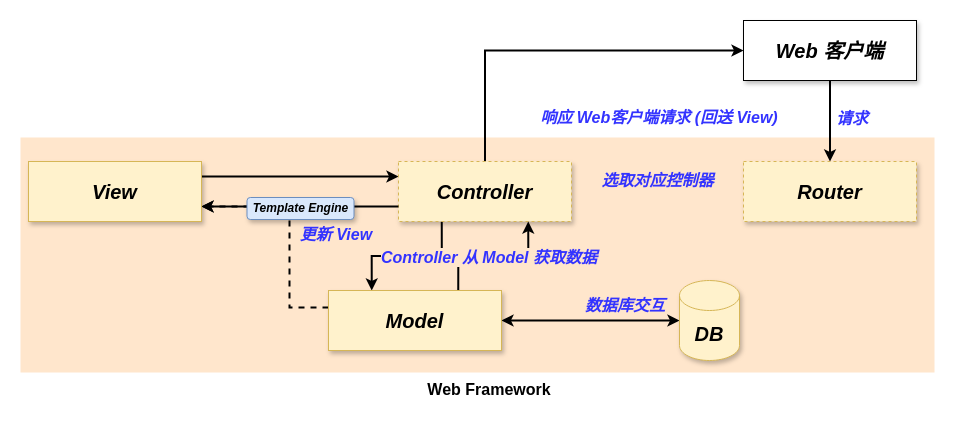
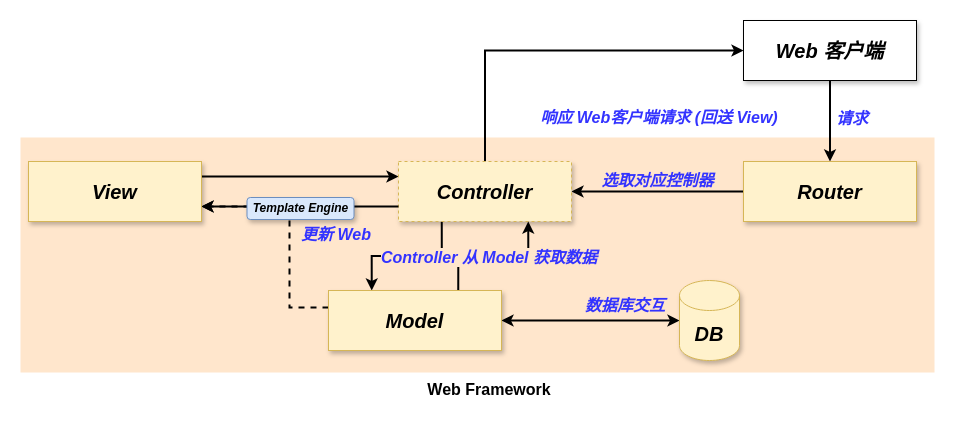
+ <mxCell id="5" style="edgeStyle=orthogonalEdgeStyle;rounded=0;orthogonalLoop=1;jettySize=auto;html=1;entryX=1;entryY=0.5;entryDx=0;entryDy=0;strokeWidth=2;" parent="1" source="6" target="10" edge="1"><mxGeometry relative="1" as="geometry" /></mxCell>
- <mxCell id="6" value="&lt;b&gt;&lt;font style=&quot;font-size: 20px&quot;&gt;&lt;i&gt;Router&lt;/i&gt;&lt;/font&gt;&lt;/b&gt;" style="rounded=0;whiteSpace=wrap;html=1;shadow=1;fillColor=#fff2cc;strokeColor=#d6b656;dashed=1;" parent="1" vertex="1"><mxGeometry x="743" y="161" width="173" height="60" as="geometry" /></mxCell>
+ <mxCell id="6" value="&lt;b&gt;&lt;font style=&quot;font-size: 20px&quot;&gt;&lt;i&gt;Router&lt;/i&gt;&lt;/font&gt;&lt;/b&gt;" style="rounded=0;whiteSpace=wrap;html=1;shadow=1;fillColor=#fff2cc;strokeColor=#d6b656;" parent="1" vertex="1"><mxGeometry x="743" y="161" width="173" height="60" as="geometry" /></mxCell>
- <mxCell id="23" value="&lt;span style=&quot;font-size: 16px&quot;&gt;&lt;b&gt;&lt;i&gt;更新 View&lt;/i&gt;&lt;/b&gt;&lt;/span&gt;" style="text;html=1;strokeColor=none;fillColor=none;align=center;verticalAlign=middle;whiteSpace=wrap;rounded=0;shadow=1;fontColor=#3333FF;" parent="1" vertex="1"><mxGeometry x="290" y="224" width="92" height="20" as="geometry" /></mxCell>
+ <mxCell id="23" value="&lt;span style=&quot;font-size: 16px&quot;&gt;&lt;b&gt;&lt;i&gt;更新 Web&lt;/i&gt;&lt;/b&gt;&lt;/span&gt;" style="text;html=1;strokeColor=none;fillColor=none;align=center;verticalAlign=middle;whiteSpace=wrap;rounded=0;shadow=1;fontColor=#3333FF;" parent="1" vertex="1"><mxGeometry x="290" y="224" width="92" height="20" as="geometry" /></mxCell>
